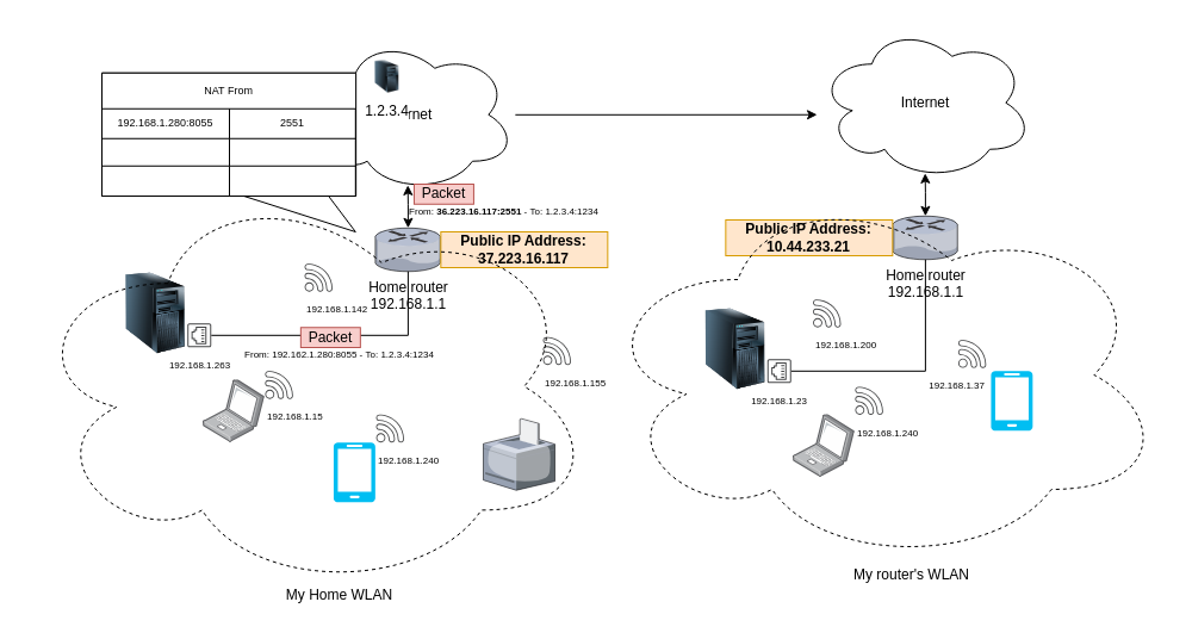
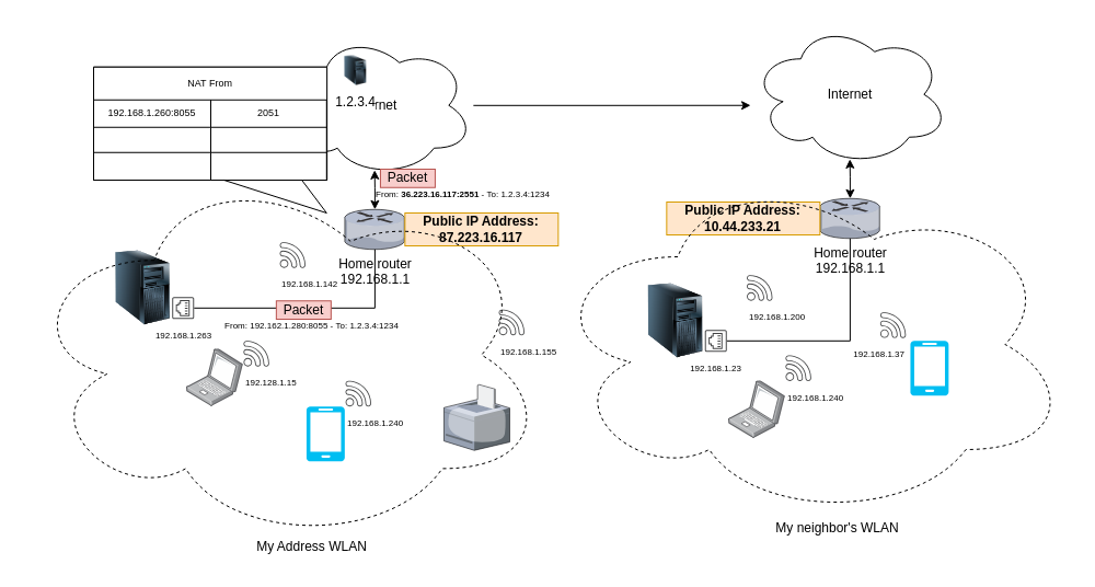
- <mxCell id="41" value="192.168.1.280:8055" style="shape=partialRectangle;html=1;whiteSpace=wrap;connectable=0;strokeColor=inherit;overflow=hidden;fillColor=none;top=0;left=0;bottom=0;right=0;pointerEvents=1;fontSize=9;" vertex="1" parent="40"><mxGeometry width="107" height="25" as="geometry"><mxRectangle width="107" height="25" as="alternateBounds" /></mxGeometry></mxCell>
+ <mxCell id="41" value="192.168.1.260:8055" style="shape=partialRectangle;html=1;whiteSpace=wrap;connectable=0;strokeColor=inherit;overflow=hidden;fillColor=none;top=0;left=0;bottom=0;right=0;pointerEvents=1;fontSize=9;" vertex="1" parent="40"><mxGeometry width="107" height="25" as="geometry"><mxRectangle width="107" height="25" as="alternateBounds" /></mxGeometry></mxCell>
- <mxCell id="42" value="2551" style="shape=partialRectangle;html=1;whiteSpace=wrap;connectable=0;strokeColor=inherit;overflow=hidden;fillColor=none;top=0;left=0;bottom=0;right=0;pointerEvents=1;fontSize=9;" vertex="1" parent="40"><mxGeometry x="107" width="106" height="25" as="geometry"><mxRectangle width="106" height="25" as="alternateBounds" /></mxGeometry></mxCell>
+ <mxCell id="42" value="2051" style="shape=partialRectangle;html=1;whiteSpace=wrap;connectable=0;strokeColor=inherit;overflow=hidden;fillColor=none;top=0;left=0;bottom=0;right=0;pointerEvents=1;fontSize=9;" vertex="1" parent="40"><mxGeometry x="107" width="106" height="25" as="geometry"><mxRectangle width="106" height="25" as="alternateBounds" /></mxGeometry></mxCell>
- <mxCell id="28" value="&lt;b&gt;Public IP Address: 37.223.16.117&lt;/b&gt;" style="text;html=1;align=center;verticalAlign=middle;whiteSpace=wrap;rounded=0;fillColor=#ffe6cc;strokeColor=#d79b00;" vertex="1" parent="1"><mxGeometry x="369.35" y="194" width="140" height="30" as="geometry" /></mxCell>
+ <mxCell id="28" value="&lt;b&gt;Public IP Address: 87.223.16.117&lt;/b&gt;" style="text;html=1;align=center;verticalAlign=middle;whiteSpace=wrap;rounded=0;fillColor=#ffe6cc;strokeColor=#d79b00;" vertex="1" parent="1"><mxGeometry x="369.35" y="194" width="140" height="30" as="geometry" /></mxCell>
- <mxCell id="14" value="&lt;font style=&quot;font-size: 8px;&quot;&gt;192.168.1.15&lt;/font&gt;" style="sketch=0;pointerEvents=1;shadow=0;dashed=0;html=1;strokeColor=none;fillColor=#434445;aspect=fixed;labelPosition=center;verticalLabelPosition=bottom;verticalAlign=top;align=left;outlineConnect=0;shape=mxgraph.vvd.wi_fi;" vertex="1" parent="1"><mxGeometry x="221.85" y="310.75" width="23.5" height="23.5" as="geometry" /></mxCell>
+ <mxCell id="14" value="&lt;font style=&quot;font-size: 8px;&quot;&gt;192.128.1.15&lt;/font&gt;" style="sketch=0;pointerEvents=1;shadow=0;dashed=0;html=1;strokeColor=none;fillColor=#434445;aspect=fixed;labelPosition=center;verticalLabelPosition=bottom;verticalAlign=top;align=left;outlineConnect=0;shape=mxgraph.vvd.wi_fi;" vertex="1" parent="1"><mxGeometry x="221.85" y="310.75" width="23.5" height="23.5" as="geometry" /></mxCell>
- <mxCell id="33" value="My router's WLAN" style="text;html=1;align=center;verticalAlign=middle;whiteSpace=wrap;rounded=0;" vertex="1" parent="1"><mxGeometry x="701.77" y="466.55" width="125.08" height="30" as="geometry" /></mxCell>
+ <mxCell id="33" value="My neighbor's WLAN" style="text;html=1;align=center;verticalAlign=middle;whiteSpace=wrap;rounded=0;" vertex="1" parent="1"><mxGeometry x="701.77" y="466.55" width="125.08" height="30" as="geometry" /></mxCell>
- <mxCell id="32" value="My Home WLAN" style="text;html=1;align=center;verticalAlign=middle;whiteSpace=wrap;rounded=0;" vertex="1" parent="1"><mxGeometry x="221.85" y="484" width="125.08" height="30" as="geometry" /></mxCell>
+ <mxCell id="32" value="My Address WLAN" style="text;html=1;align=center;verticalAlign=middle;whiteSpace=wrap;rounded=0;" vertex="1" parent="1"><mxGeometry x="221.85" y="484" width="125.08" height="30" as="geometry" /></mxCell>
